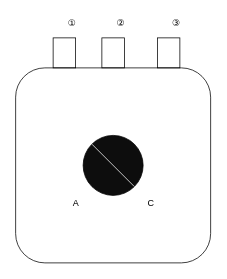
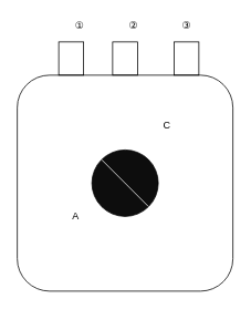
- <mxCell id="12" value="③" style="text;html=1;align=center;verticalAlign=middle;resizable=0;points=[];autosize=1;strokeColor=none;fillColor=none;" vertex="1" parent="1"><mxGeometry x="219" y="20" width="30" height="20" as="geometry" /></mxCell>
+ <mxCell id="12" value="③" style="text;html=1;align=center;verticalAlign=middle;resizable=0;points=[];autosize=1;strokeColor=none;fillColor=none;" vertex="1" parent="1"><mxGeometry x="209" y="20" width="30" height="20" as="geometry" /></mxCell>
- <mxCell id="4" value="A" style="text;html=1;align=center;verticalAlign=middle;resizable=0;points=[];autosize=1;strokeColor=none;fillColor=none;" vertex="1" parent="1"><mxGeometry x="90" y="260" width="20" height="20" as="geometry" /></mxCell>
+ <mxCell id="4" value="A" style="text;html=1;align=center;verticalAlign=middle;resizable=0;points=[];autosize=1;strokeColor=none;fillColor=none;" vertex="1" parent="1"><mxGeometry x="80" y="250" width="20" height="20" as="geometry" /></mxCell>
- <mxCell id="5" value="C" style="text;html=1;align=center;verticalAlign=middle;resizable=0;points=[];autosize=1;strokeColor=none;fillColor=none;" vertex="1" parent="1"><mxGeometry x="190" y="260" width="20" height="20" as="geometry" /></mxCell>
+ <mxCell id="5" value="C" style="text;html=1;align=center;verticalAlign=middle;resizable=0;points=[];autosize=1;strokeColor=none;fillColor=none;" vertex="1" parent="1"><mxGeometry x="190" y="140" width="20" height="20" as="geometry" /></mxCell>
